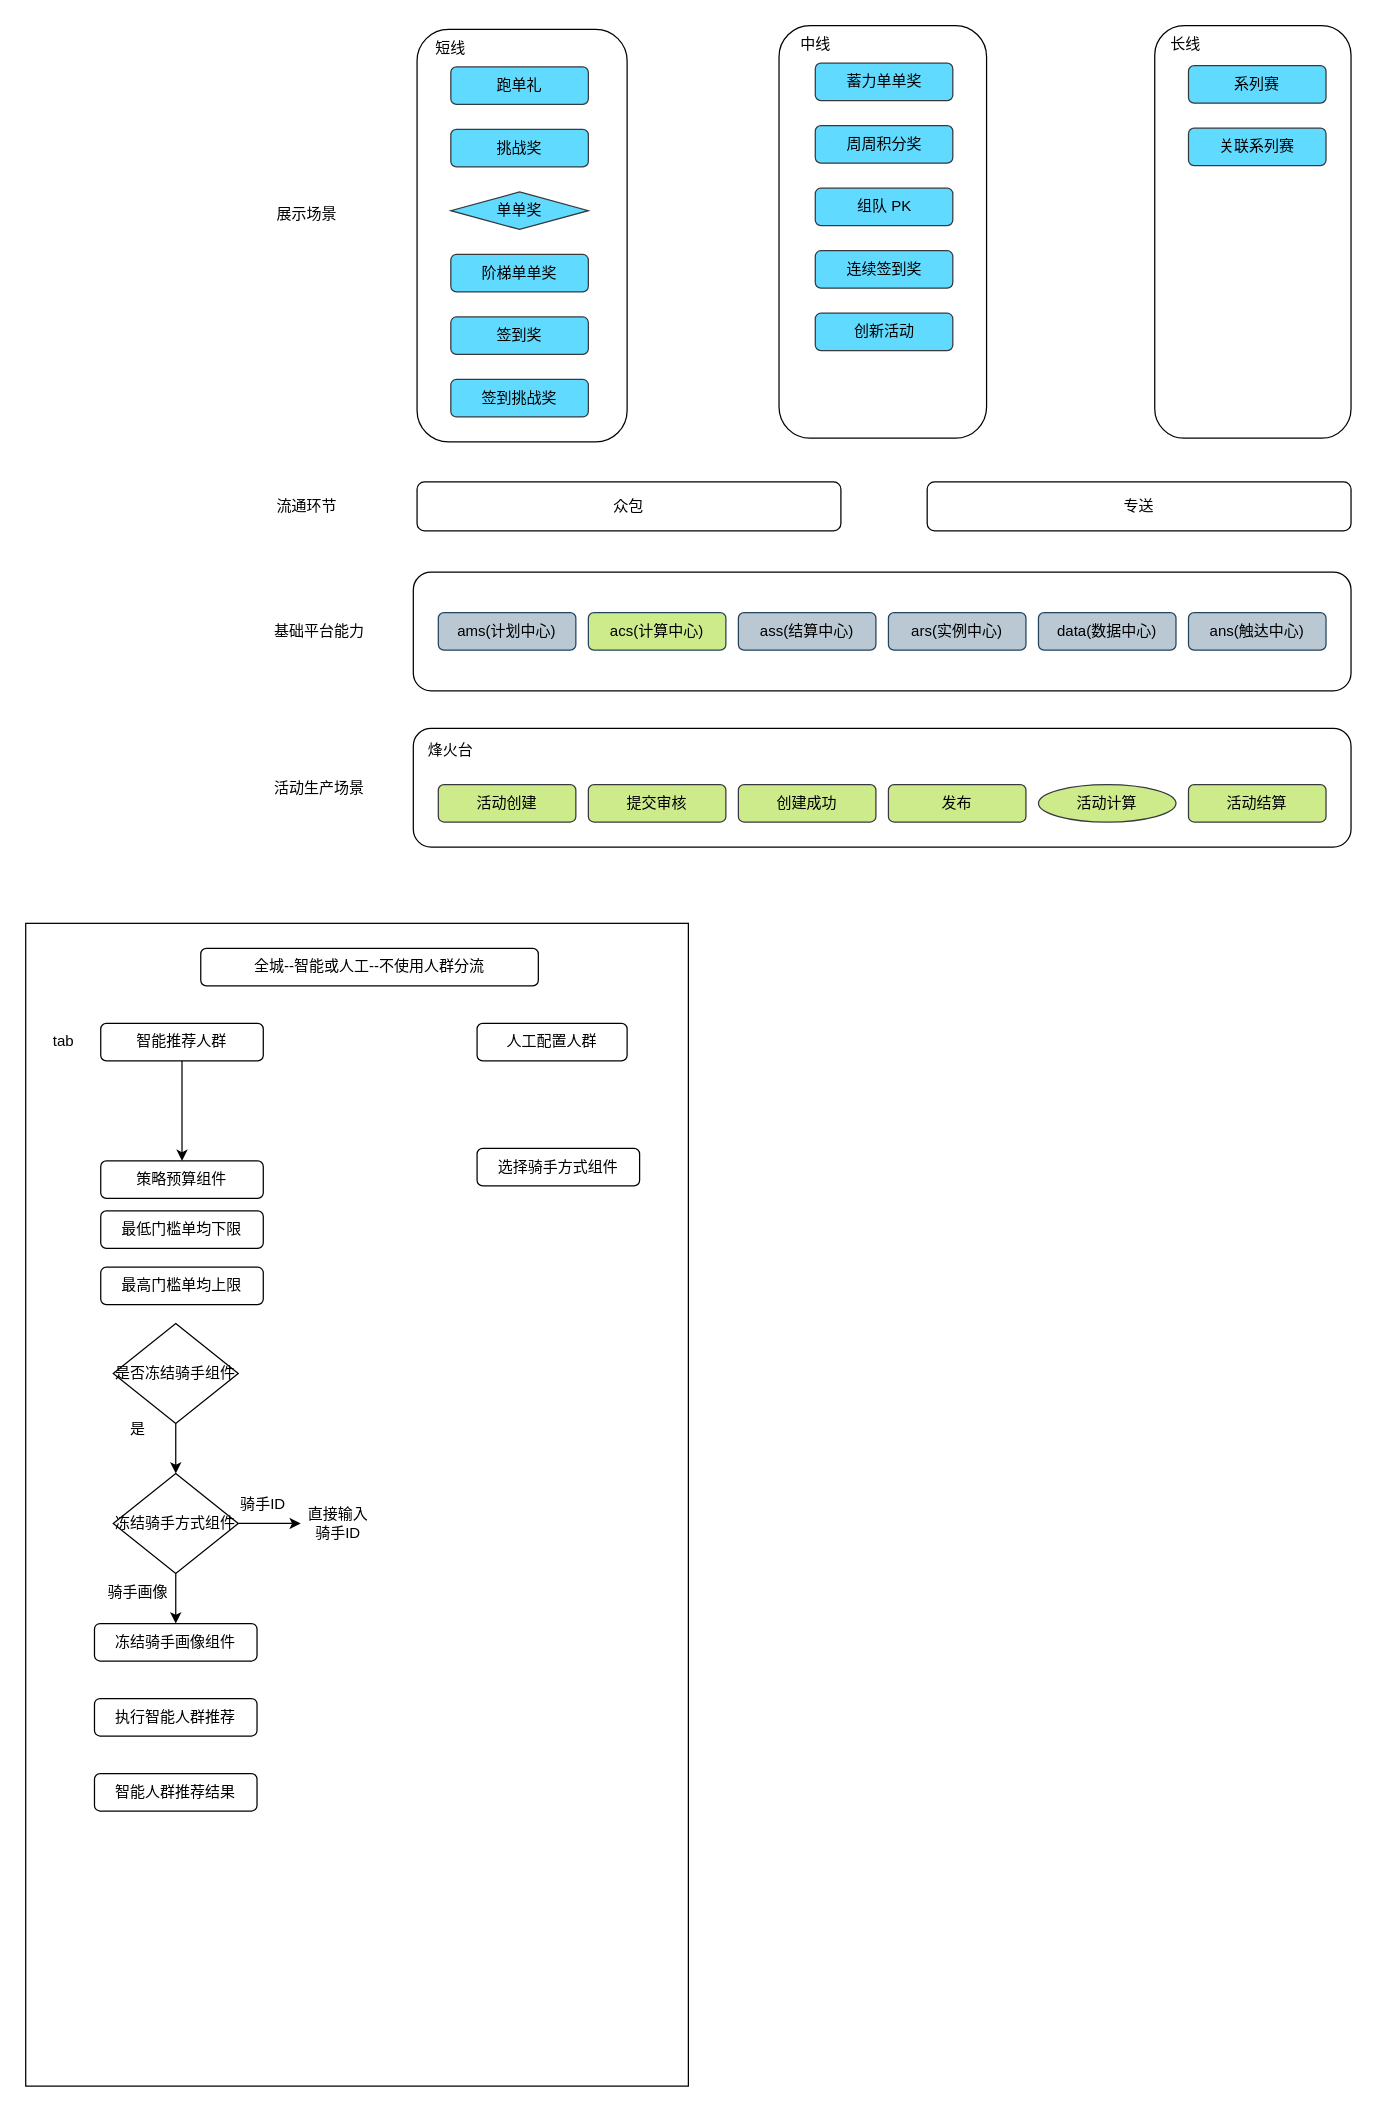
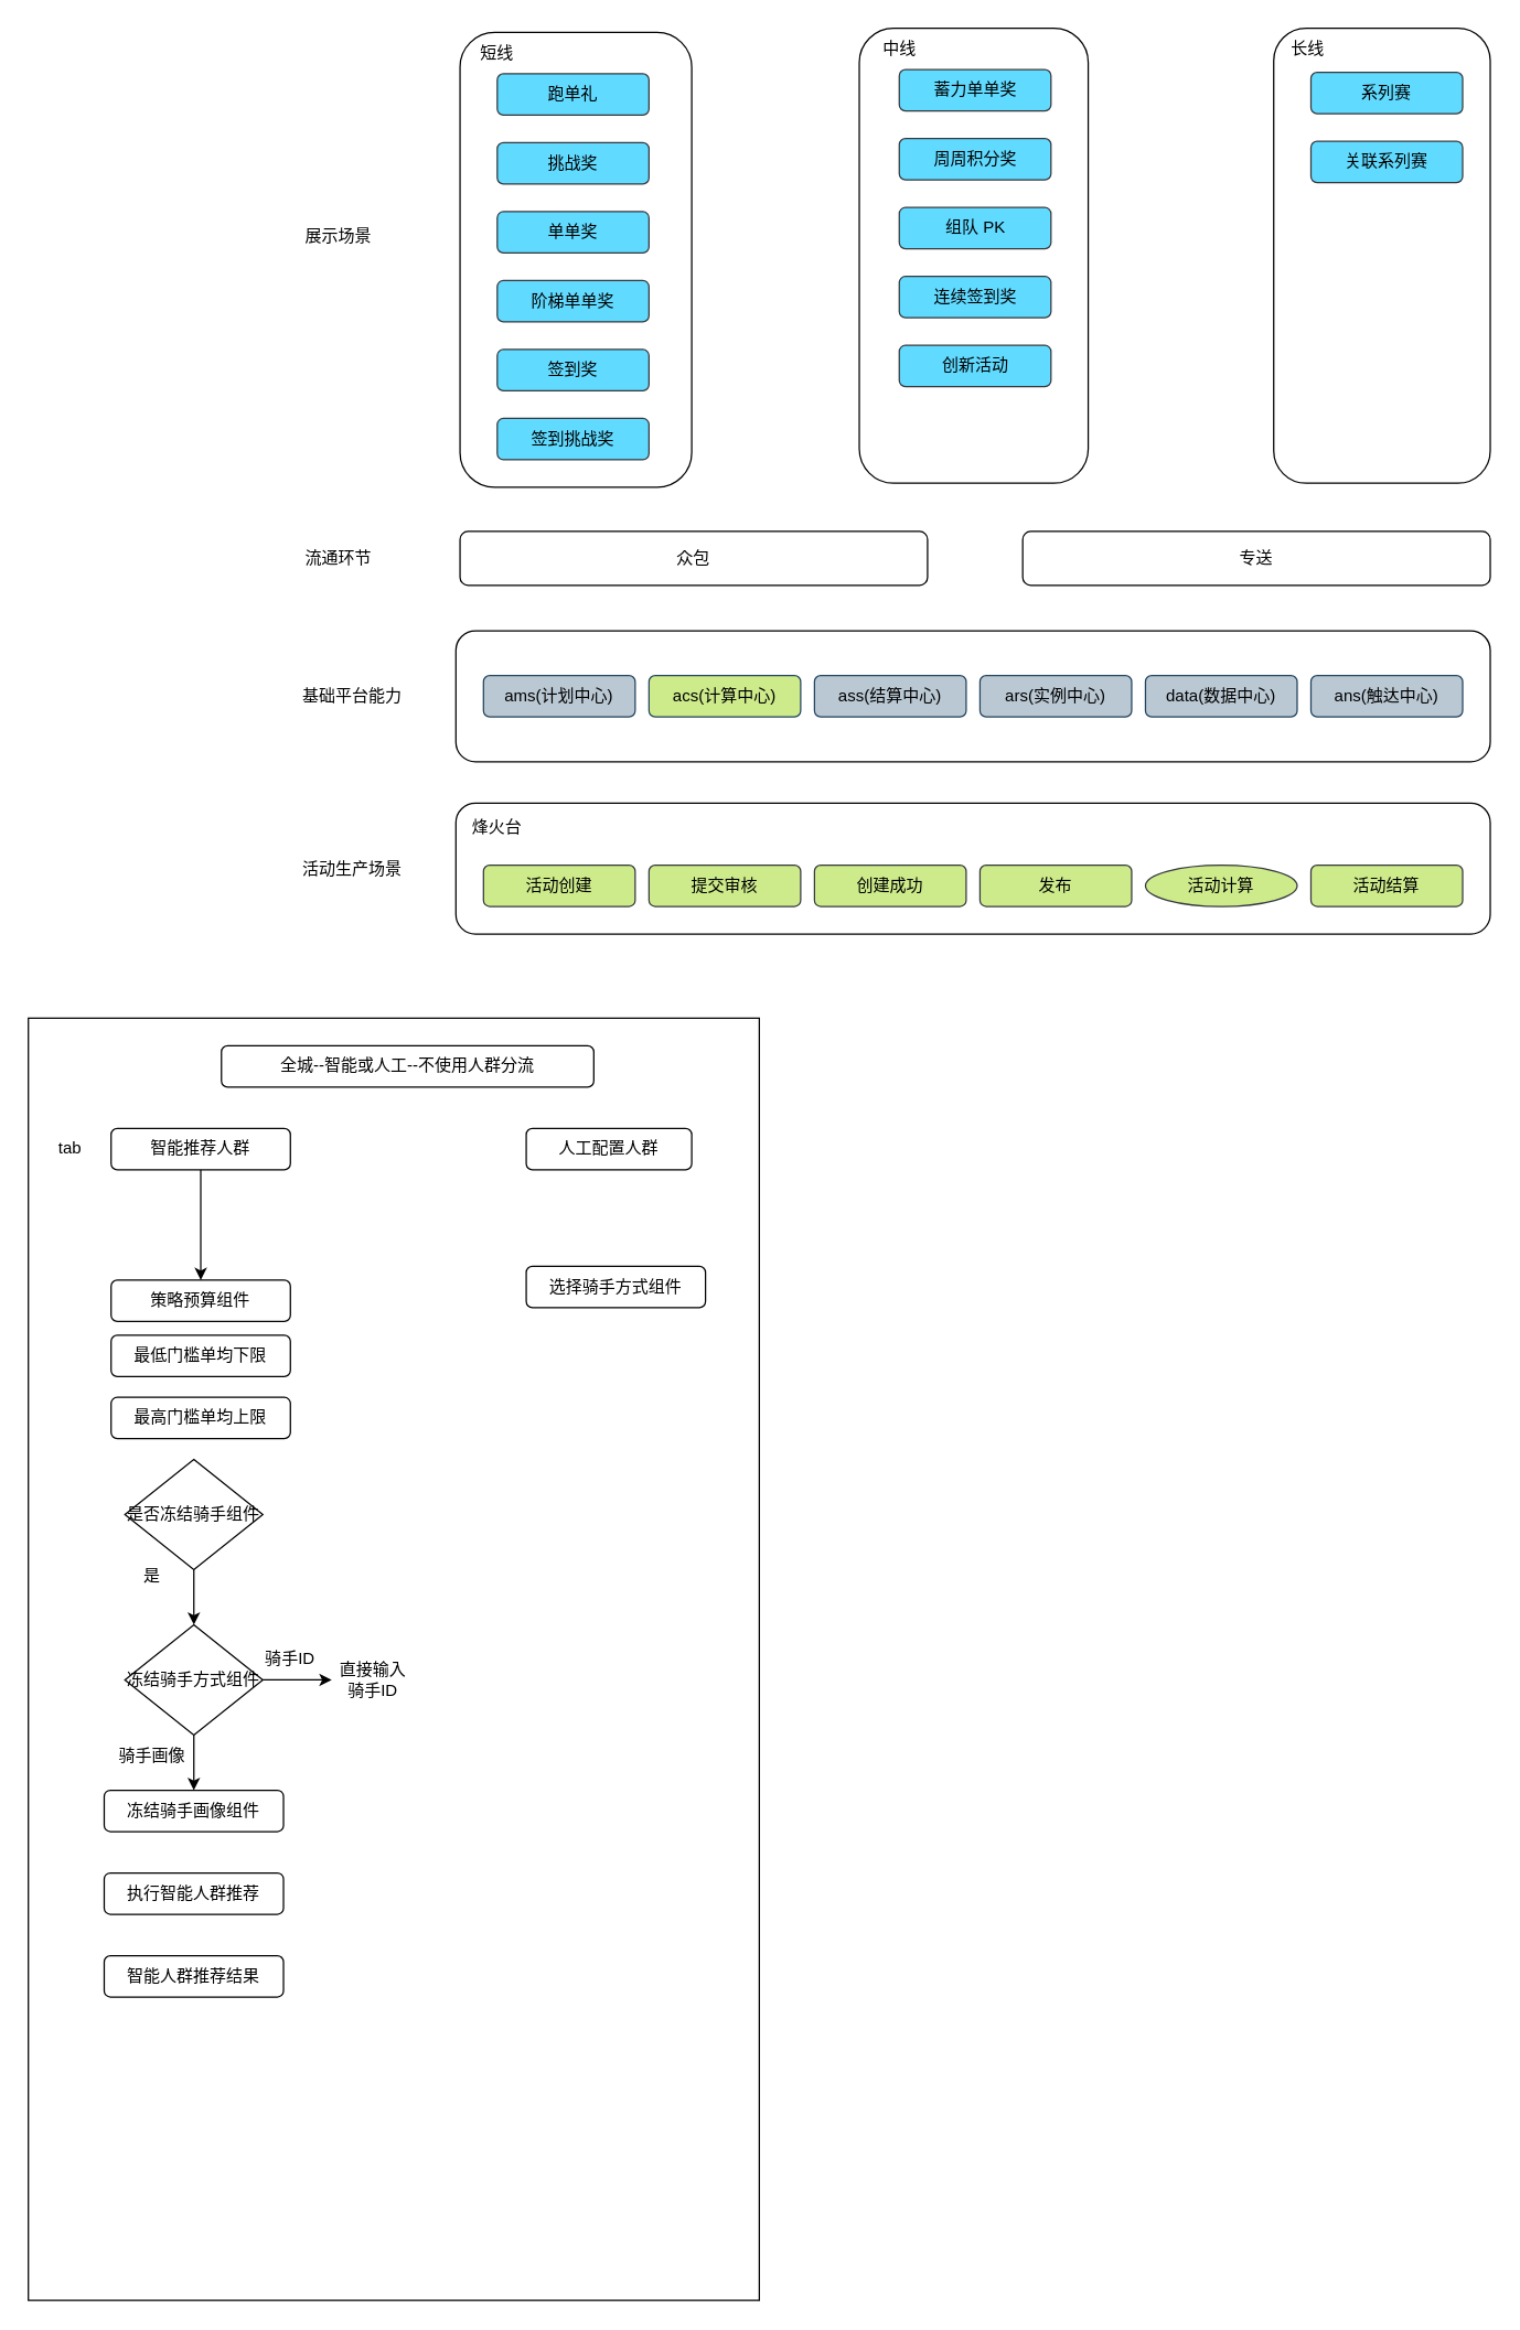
- <mxCell id="14" value="单单奖" style="rhombus;whiteSpace=wrap;html=1;fillColor=#61DAFF;strokeColor=#36393d;" parent="1" vertex="1"><mxGeometry x="360" y="153" width="110" height="30" as="geometry" /></mxCell>
+ <mxCell id="14" value="单单奖" style="rounded=1;whiteSpace=wrap;html=1;fillColor=#61DAFF;strokeColor=#36393d;" parent="1" vertex="1"><mxGeometry x="360" y="153" width="110" height="30" as="geometry" /></mxCell>
